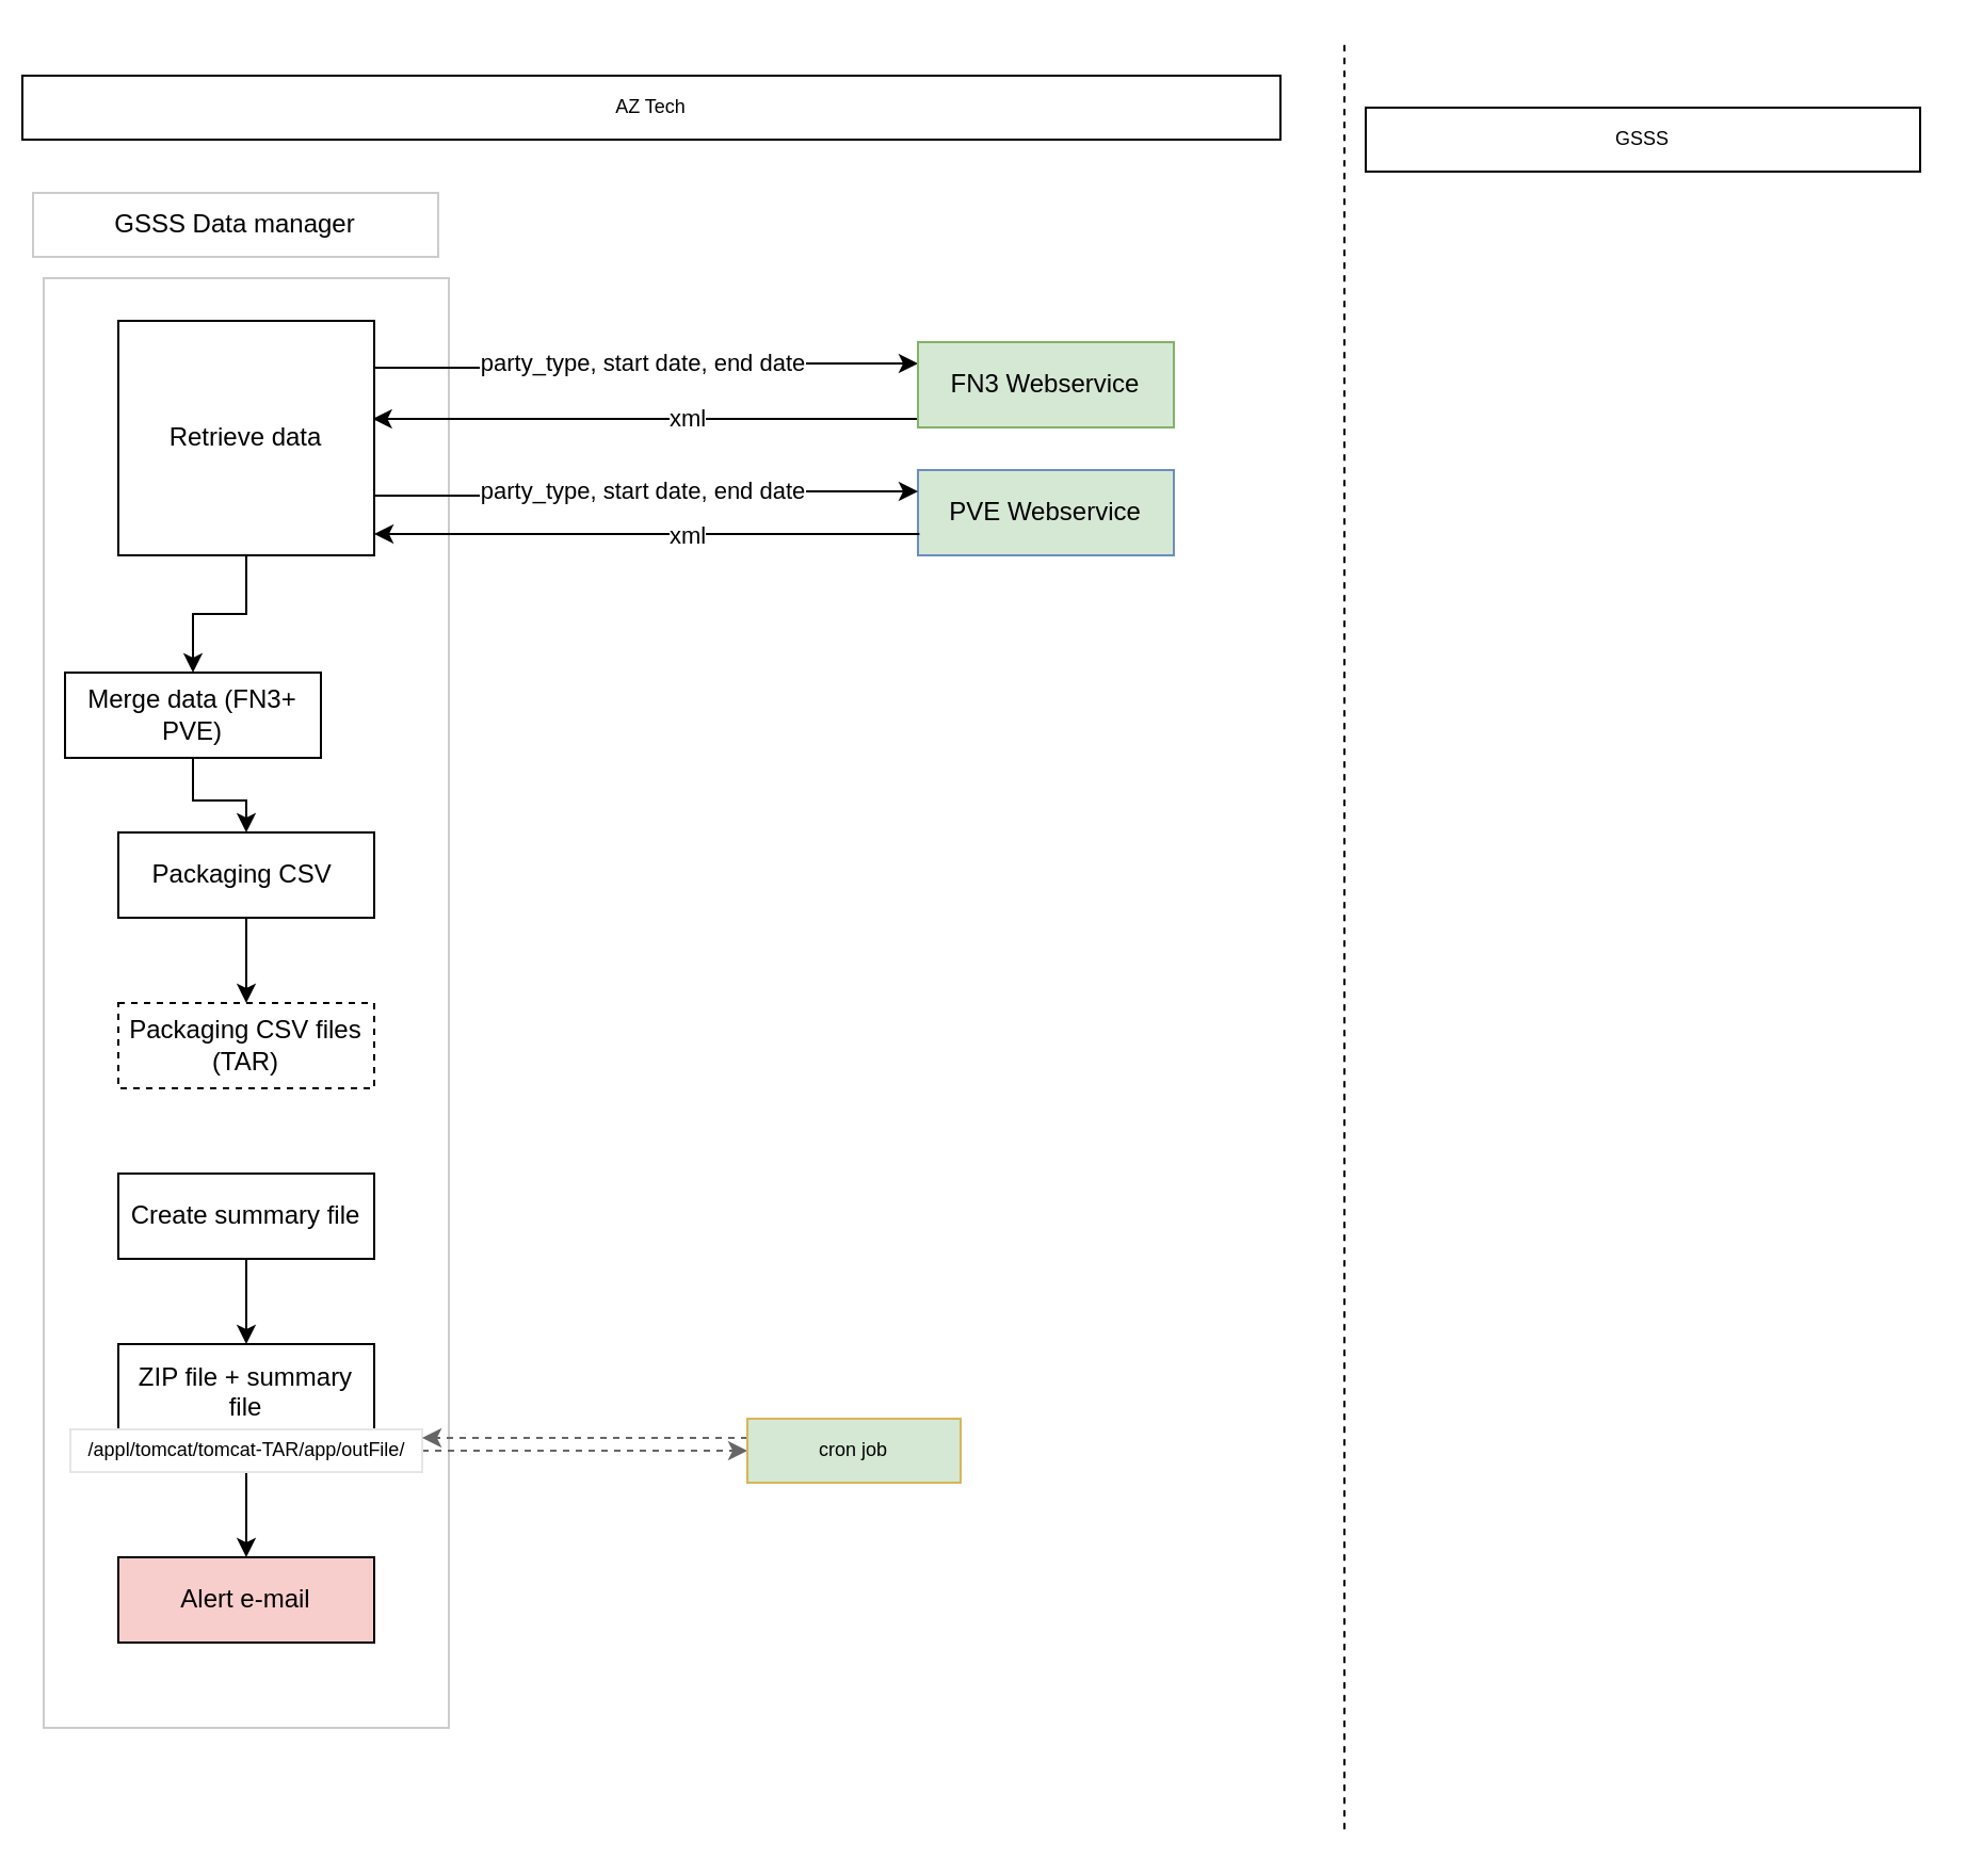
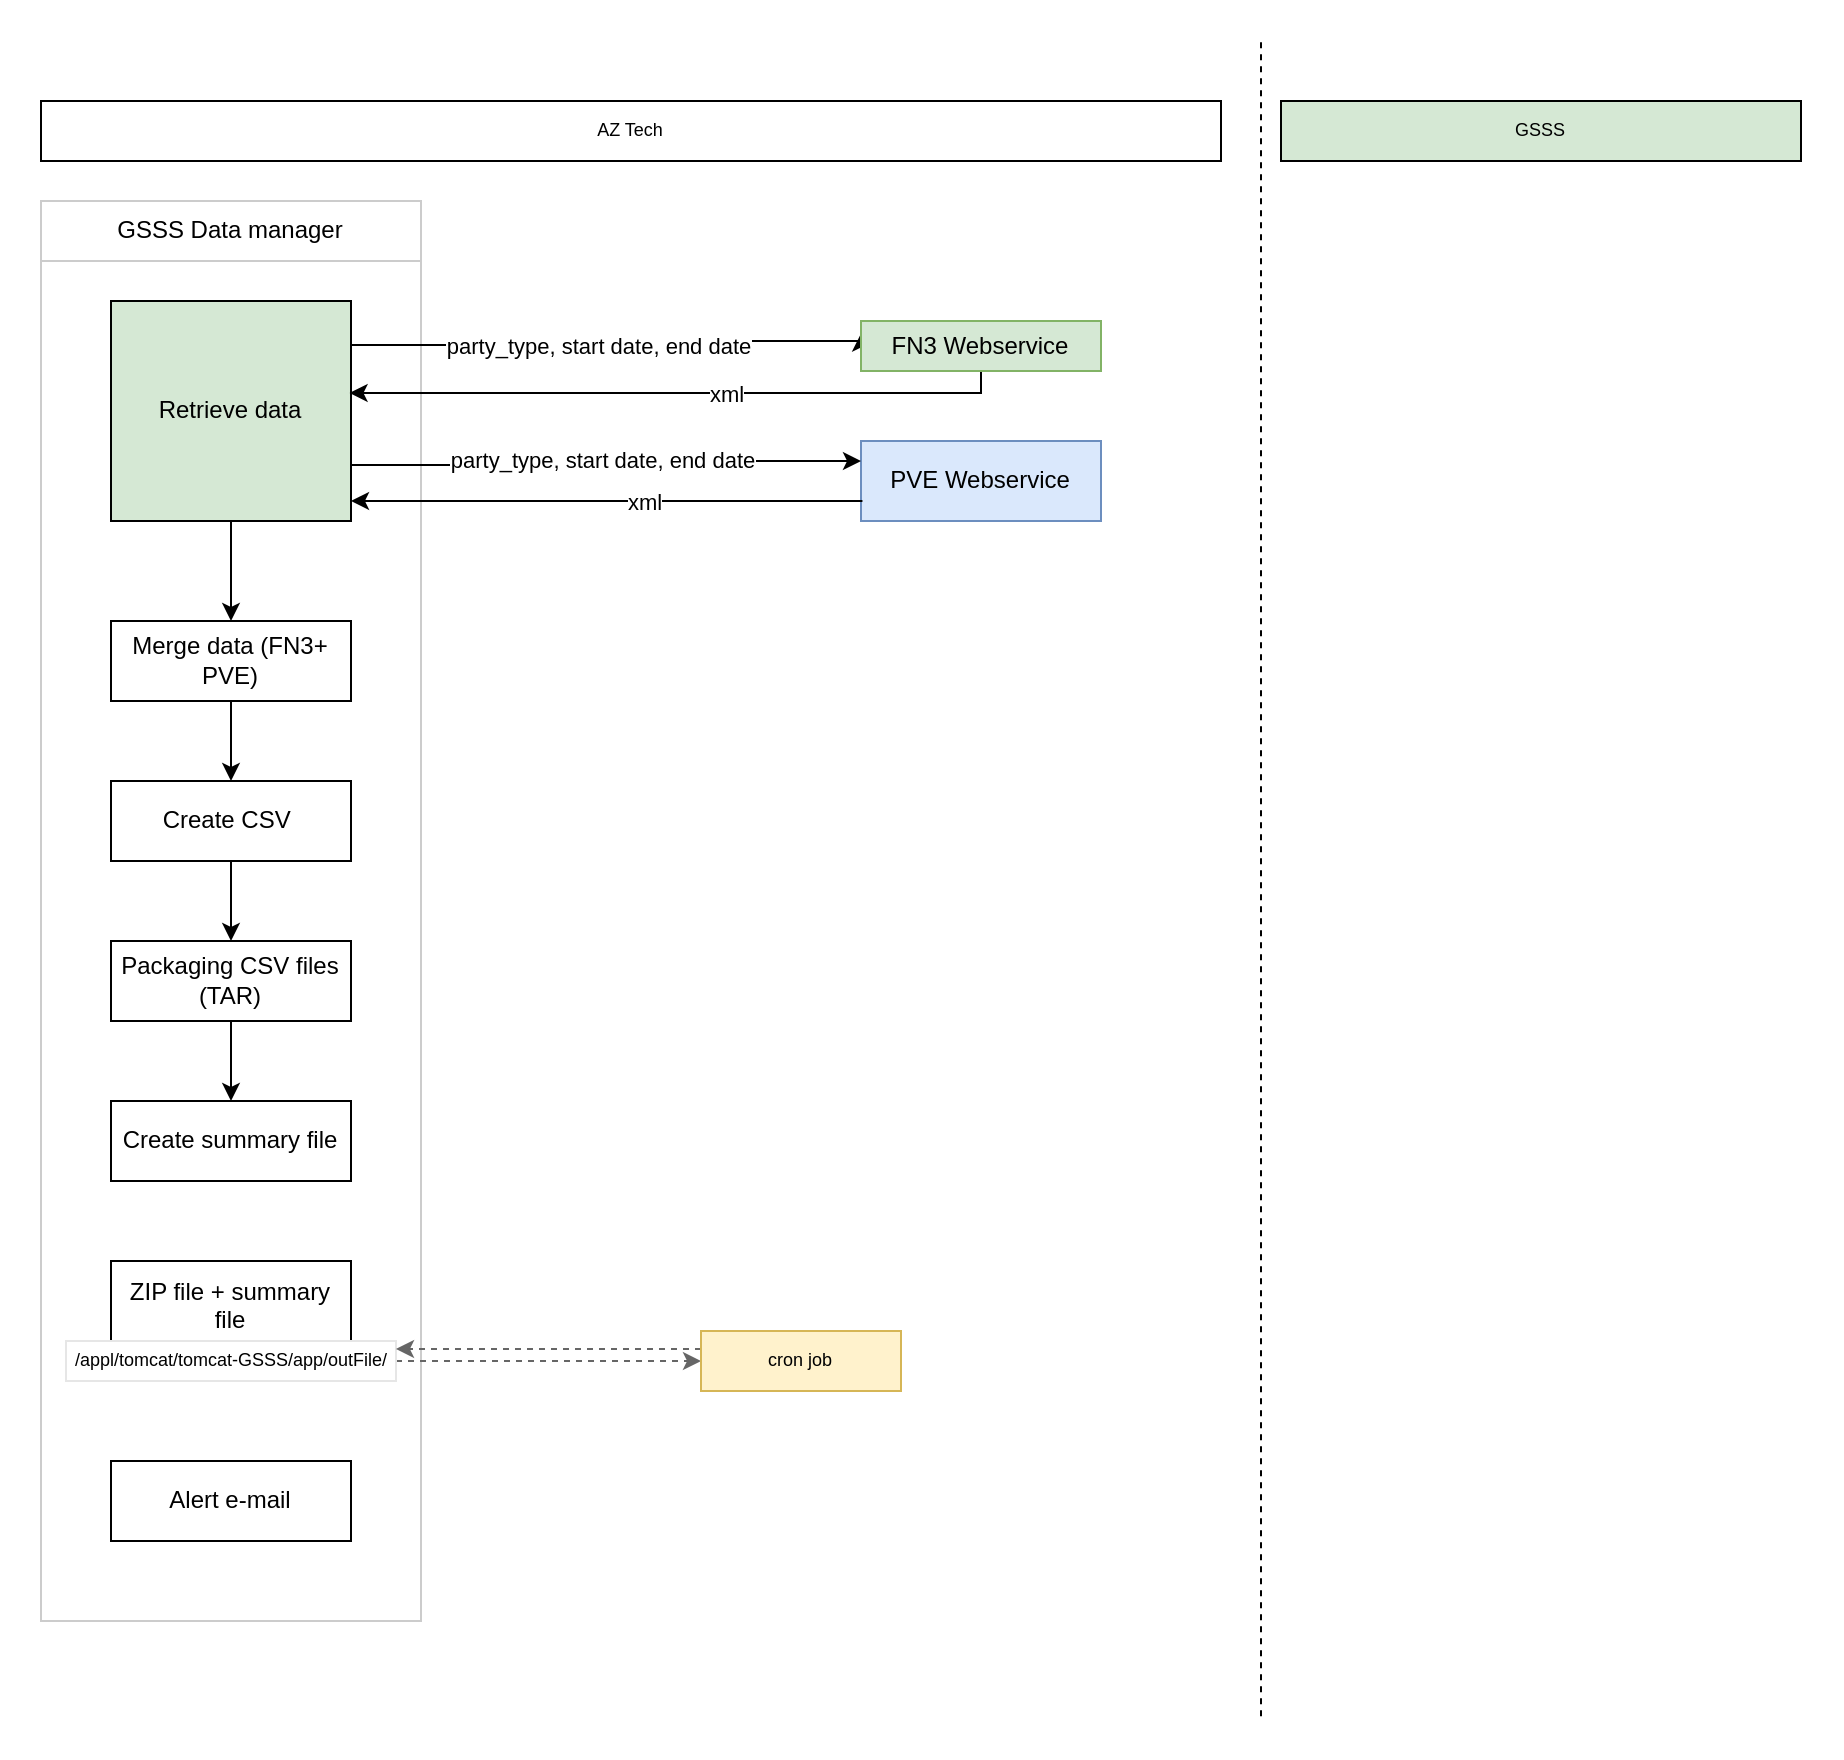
- <mxCell id="34" value="AZ Tech" style="rounded=0;whiteSpace=wrap;html=1;fontSize=9;align=center;" vertex="1" parent="1"><mxGeometry x="10" y="35" width="590" height="30" as="geometry" /></mxCell>
+ <mxCell id="34" value="AZ Tech" style="rounded=0;whiteSpace=wrap;html=1;fontSize=9;align=center;" vertex="1" parent="1"><mxGeometry x="20" y="50" width="590" height="30" as="geometry" /></mxCell>
- <mxCell id="35" value="GSSS" style="rounded=0;whiteSpace=wrap;html=1;fontSize=9;align=center;" vertex="1" parent="1"><mxGeometry x="640" y="50" width="260" height="30" as="geometry" /></mxCell>
+ <mxCell id="35" value="GSSS" style="rounded=0;whiteSpace=wrap;html=1;fontSize=9;align=center;fillColor=#d5e8d4;" vertex="1" parent="1"><mxGeometry x="640" y="50" width="260" height="30" as="geometry" /></mxCell>
- <mxCell id="2" value="GSSS Data manager" style="rounded=0;whiteSpace=wrap;html=1;strokeColor=#CCCCCC;" vertex="1" parent="1"><mxGeometry x="15" y="90" width="190" height="30" as="geometry" /></mxCell>
+ <mxCell id="2" value="GSSS Data manager" style="rounded=0;whiteSpace=wrap;html=1;strokeColor=#CCCCCC;" vertex="1" parent="1"><mxGeometry x="20" y="100" width="190" height="30" as="geometry" /></mxCell>
- <mxCell id="10" value="FN3 Webservice" style="rounded=0;whiteSpace=wrap;html=1;fillColor=#d5e8d4;strokeColor=#82b366;" vertex="1" parent="1"><mxGeometry x="430" y="160" width="120" height="40" as="geometry" /></mxCell>
+ <mxCell id="10" value="FN3 Webservice" style="rounded=0;whiteSpace=wrap;html=1;fillColor=#d5e8d4;strokeColor=#82b366;" vertex="1" parent="1"><mxGeometry x="430" y="160" width="120" height="25" as="geometry" /></mxCell>
- <mxCell id="7" value="Retrieve data" style="rounded=0;whiteSpace=wrap;html=1;" vertex="1" parent="1"><mxGeometry x="55" y="150" width="120" height="110" as="geometry" /></mxCell>
+ <mxCell id="7" value="Retrieve data" style="rounded=0;whiteSpace=wrap;html=1;fillColor=#d5e8d4;" vertex="1" parent="1"><mxGeometry x="55" y="150" width="120" height="110" as="geometry" /></mxCell>
- <mxCell id="11" value="PVE Webservice" style="rounded=0;whiteSpace=wrap;html=1;fillColor=#d5e8d4;strokeColor=#6c8ebf;" vertex="1" parent="1"><mxGeometry x="430" y="220" width="120" height="40" as="geometry" /></mxCell>
+ <mxCell id="11" value="PVE Webservice" style="rounded=0;whiteSpace=wrap;html=1;fillColor=#dae8fc;strokeColor=#6c8ebf;" vertex="1" parent="1"><mxGeometry x="430" y="220" width="120" height="40" as="geometry" /></mxCell>
- <mxCell id="17" value="Merge data (FN3+ PVE)" style="rounded=0;whiteSpace=wrap;html=1;" vertex="1" parent="1"><mxGeometry x="30" y="315" width="120" height="40" as="geometry" /></mxCell>
+ <mxCell id="17" value="Merge data (FN3+ PVE)" style="rounded=0;whiteSpace=wrap;html=1;" vertex="1" parent="1"><mxGeometry x="55" y="310" width="120" height="40" as="geometry" /></mxCell>
- <mxCell id="19" value="Packaging CSV&amp;nbsp;" style="rounded=0;whiteSpace=wrap;html=1;" vertex="1" parent="1"><mxGeometry x="55" y="390" width="120" height="40" as="geometry" /></mxCell>
+ <mxCell id="19" value="Create CSV&amp;nbsp;" style="rounded=0;whiteSpace=wrap;html=1;" vertex="1" parent="1"><mxGeometry x="55" y="390" width="120" height="40" as="geometry" /></mxCell>
- <mxCell id="21" value="Packaging CSV files (TAR)" style="rounded=0;whiteSpace=wrap;html=1;dashed=1;" vertex="1" parent="1"><mxGeometry x="55" y="470" width="120" height="40" as="geometry" /></mxCell>
+ <mxCell id="21" value="Packaging CSV files (TAR)" style="rounded=0;whiteSpace=wrap;html=1;" vertex="1" parent="1"><mxGeometry x="55" y="470" width="120" height="40" as="geometry" /></mxCell>
+ <mxCell id="20" style="edgeStyle=orthogonalEdgeStyle;rounded=0;orthogonalLoop=1;jettySize=auto;html=1;entryX=0.5;entryY=0;entryDx=0;entryDy=0;endArrow=classic;endFill=1;" edge="1" parent="1" source="21" target="23"><mxGeometry relative="1" as="geometry" /></mxCell>
- <mxCell id="22" style="edgeStyle=orthogonalEdgeStyle;rounded=0;orthogonalLoop=1;jettySize=auto;html=1;entryX=0.5;entryY=0;entryDx=0;entryDy=0;endArrow=classic;endFill=1;" edge="1" parent="1" source="23" target="25"><mxGeometry relative="1" as="geometry" /></mxCell>
- <mxCell id="28" value="/appl/tomcat/tomcat-TAR/app/outFile/" style="rounded=0;whiteSpace=wrap;html=1;align=center;strokeColor=#E6E6E6;fontSize=9;" vertex="1" parent="1"><mxGeometry x="32.5" y="670" width="165" height="20" as="geometry" /></mxCell>
+ <mxCell id="28" value="/appl/tomcat/tomcat-GSSS/app/outFile/" style="rounded=0;whiteSpace=wrap;html=1;align=center;strokeColor=#E6E6E6;fontSize=9;" vertex="1" parent="1"><mxGeometry x="32.5" y="670" width="165" height="20" as="geometry" /></mxCell>
- <mxCell id="30" value="cron job" style="rounded=0;whiteSpace=wrap;html=1;strokeColor=#d6b656;fillColor=#d5e8d4;fontSize=9;align=center;" vertex="1" parent="1"><mxGeometry x="350" y="665" width="100" height="30" as="geometry" /></mxCell>
+ <mxCell id="30" value="cron job" style="rounded=0;whiteSpace=wrap;html=1;strokeColor=#d6b656;fillColor=#fff2cc;fontSize=9;align=center;" vertex="1" parent="1"><mxGeometry x="350" y="665" width="100" height="30" as="geometry" /></mxCell>
- <mxCell id="24" style="edgeStyle=orthogonalEdgeStyle;rounded=0;orthogonalLoop=1;jettySize=auto;html=1;entryX=0.5;entryY=0;entryDx=0;entryDy=0;endArrow=classic;endFill=1;" edge="1" parent="1" source="25" target="26"><mxGeometry relative="1" as="geometry" /></mxCell>
- <mxCell id="26" value="Alert e-mail" style="rounded=0;whiteSpace=wrap;html=1;align=center;fillColor=#f8cecc;" vertex="1" parent="1"><mxGeometry x="55" y="730" width="120" height="40" as="geometry" /></mxCell>
+ <mxCell id="26" value="Alert e-mail" style="rounded=0;whiteSpace=wrap;html=1;align=center;" vertex="1" parent="1"><mxGeometry x="55" y="730" width="120" height="40" as="geometry" /></mxCell>
